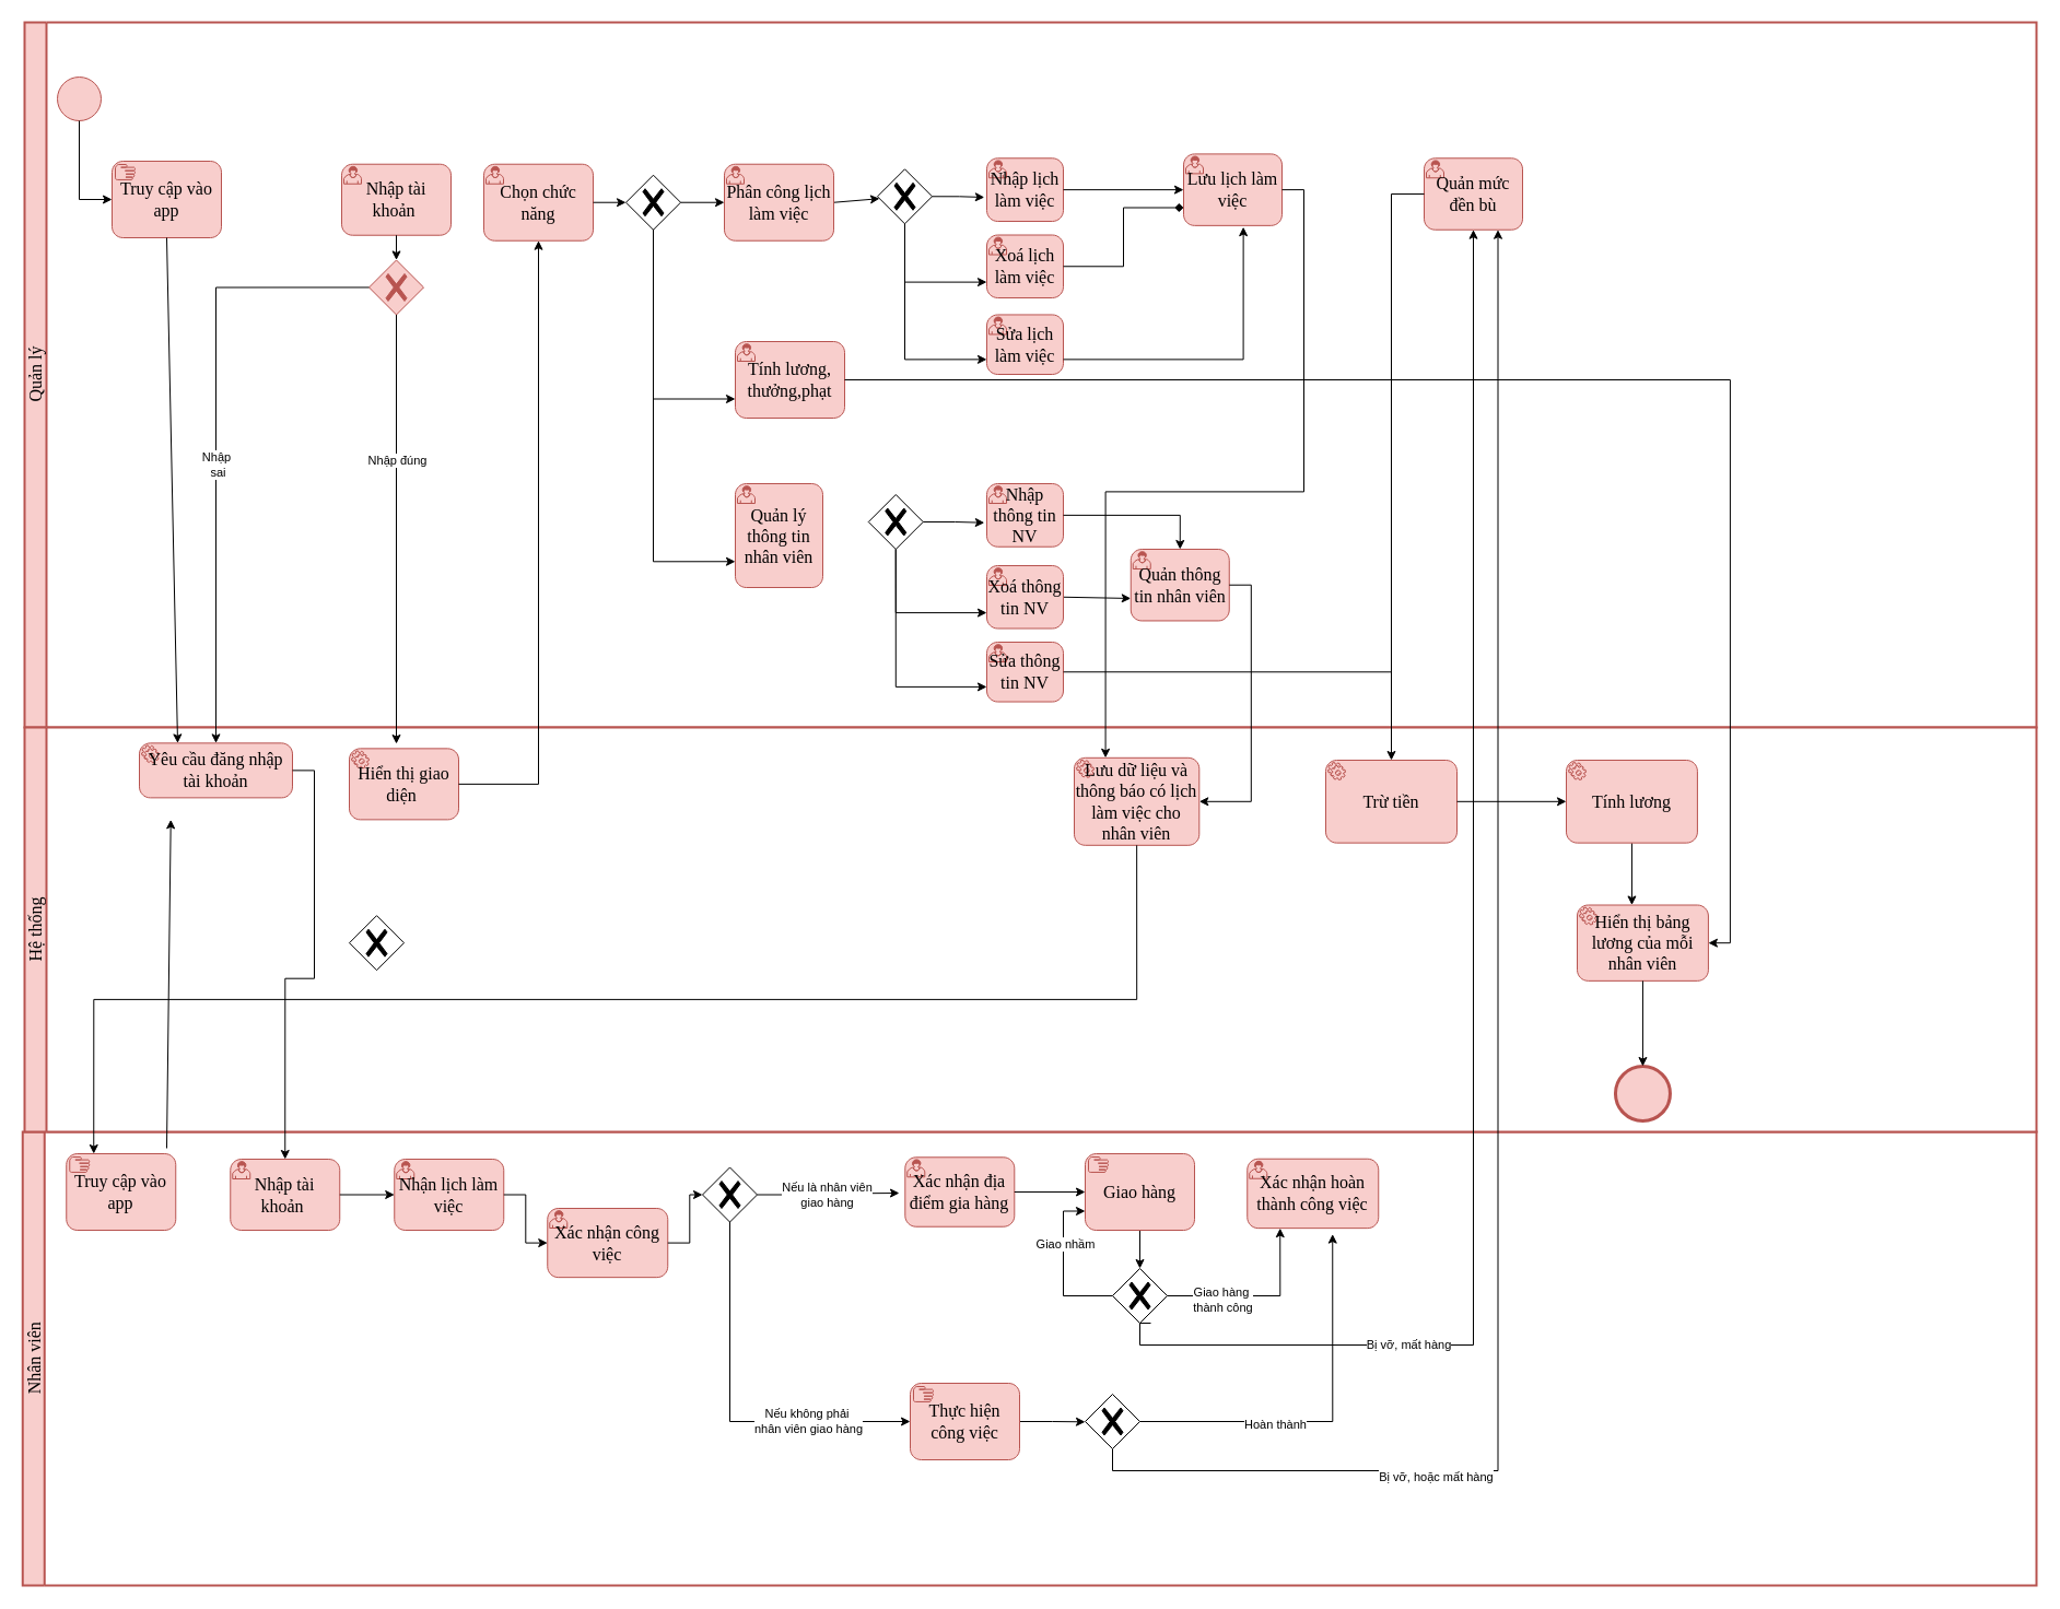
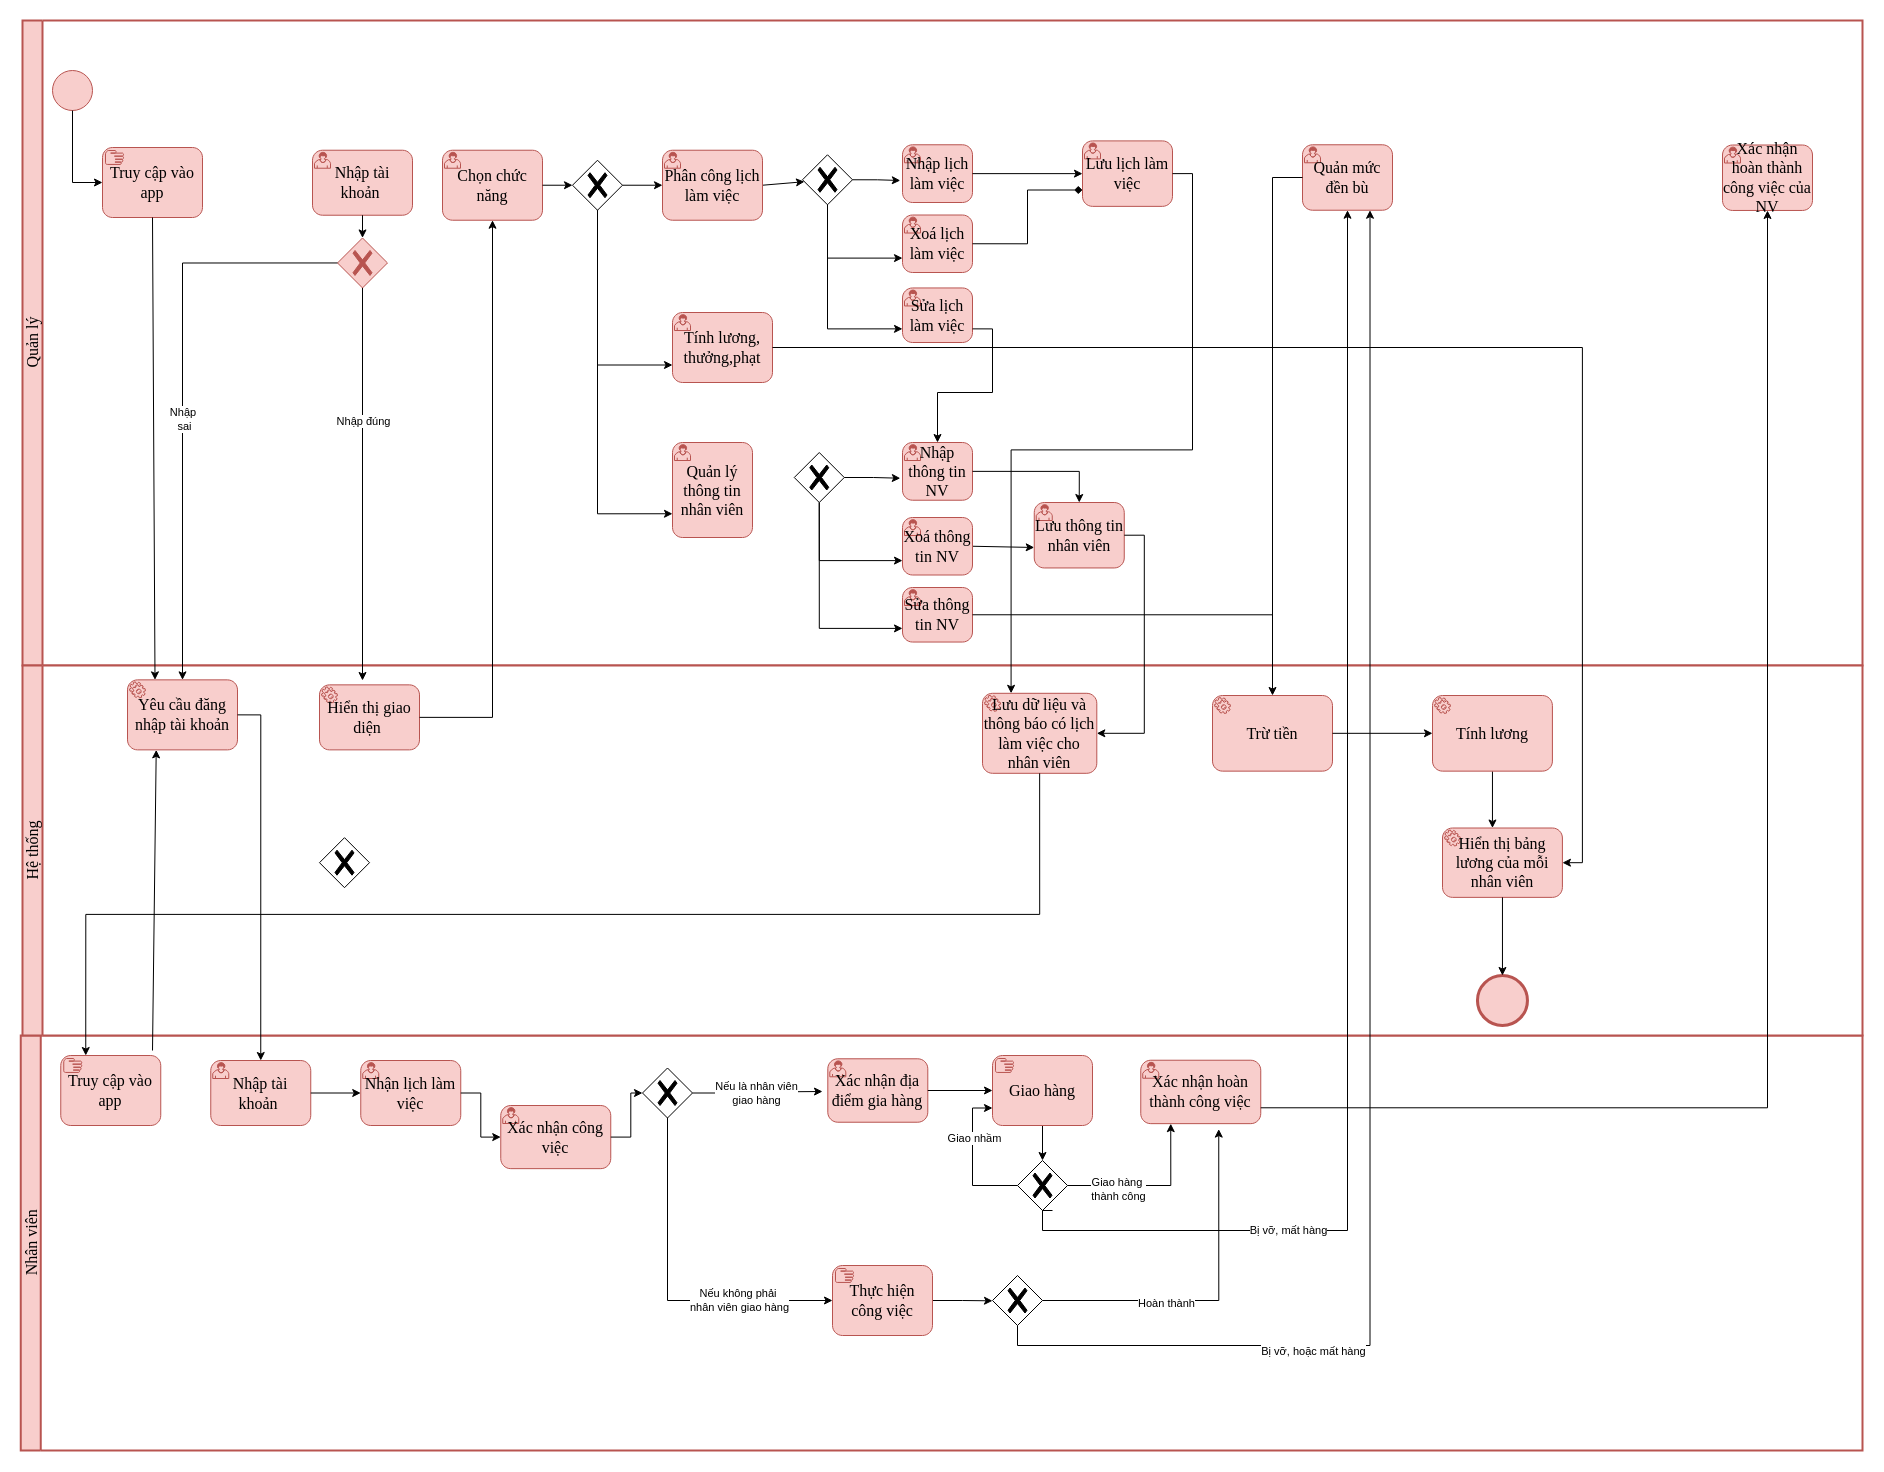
+ <mxCell id="22" value="Xác nhận hoàn thành công việc của NV" style="points=[[0.25,0,0],[0.5,0,0],[0.75,0,0],[1,0.25,0],[1,0.5,0],[1,0.75,0],[0.75,1,0],[0.5,1,0],[0.25,1,0],[0,0.75,0],[0,0.5,0],[0,0.25,0]];shape=mxgraph.bpmn.task;whiteSpace=wrap;rectStyle=rounded;size=10;html=1;container=1;expand=0;collapsible=0;taskMarker=user;fillColor=#f8cecc;strokeColor=#b85450;fontFamily=Times New Roman;fontSize=16;" parent="13" vertex="1"><mxGeometry x="1700" y="124.5" width="90" height="65.46" as="geometry" /></mxCell>
- <mxCell id="39" style="edgeStyle=orthogonalEdgeStyle;rounded=0;orthogonalLoop=1;jettySize=auto;html=1;exitX=1;exitY=0.75;exitDx=0;exitDy=0;exitPerimeter=0;entryX=0.607;entryY=1.02;entryDx=0;entryDy=0;entryPerimeter=0;" parent="13" source="33" target="21" edge="1"><mxGeometry relative="1" as="geometry" /></mxCell>
+ <mxCell id="39" style="edgeStyle=orthogonalEdgeStyle;rounded=0;orthogonalLoop=1;jettySize=auto;html=1;exitX=1;exitY=0.75;exitDx=0;exitDy=0;exitPerimeter=0;" parent="13" source="33" target="41" edge="1"><mxGeometry relative="1" as="geometry" /></mxCell>
- <mxCell id="48" value="Quản thông tin nhân viên" style="points=[[0.25,0,0],[0.5,0,0],[0.75,0,0],[1,0.25,0],[1,0.5,0],[1,0.75,0],[0.75,1,0],[0.5,1,0],[0.25,1,0],[0,0.75,0],[0,0.5,0],[0,0.25,0]];shape=mxgraph.bpmn.task;whiteSpace=wrap;rectStyle=rounded;size=10;html=1;container=1;expand=0;collapsible=0;taskMarker=user;fillColor=#f8cecc;strokeColor=#b85450;fontFamily=Times New Roman;fontSize=16;" parent="13" vertex="1"><mxGeometry x="1011.75" y="482.0" width="90" height="65.46" as="geometry" /></mxCell>
+ <mxCell id="48" value="Lưu thông tin nhân viên" style="points=[[0.25,0,0],[0.5,0,0],[0.75,0,0],[1,0.25,0],[1,0.5,0],[1,0.75,0],[0.75,1,0],[0.5,1,0],[0.25,1,0],[0,0.75,0],[0,0.5,0],[0,0.25,0]];shape=mxgraph.bpmn.task;whiteSpace=wrap;rectStyle=rounded;size=10;html=1;container=1;expand=0;collapsible=0;taskMarker=user;fillColor=#f8cecc;strokeColor=#b85450;fontFamily=Times New Roman;fontSize=16;" parent="13" vertex="1"><mxGeometry x="1011.75" y="482.0" width="90" height="65.46" as="geometry" /></mxCell>
- <mxCell id="83" value="Yêu cầu đăng nhập tài khoản" style="points=[[0.25,0,0],[0.5,0,0],[0.75,0,0],[1,0.25,0],[1,0.5,0],[1,0.75,0],[0.75,1,0],[0.5,1,0],[0.25,1,0],[0,0.75,0],[0,0.5,0],[0,0.25,0]];shape=mxgraph.bpmn.task;whiteSpace=wrap;rectStyle=rounded;size=10;html=1;container=1;expand=0;collapsible=0;taskMarker=service;fillColor=#f8cecc;strokeColor=#b85450;fontFamily=Times New Roman;fontSize=16;" parent="82" vertex="1"><mxGeometry x="105" y="14.37" width="140" height="50" as="geometry" /></mxCell>
+ <mxCell id="83" value="Yêu cầu đăng nhập tài khoản" style="points=[[0.25,0,0],[0.5,0,0],[0.75,0,0],[1,0.25,0],[1,0.5,0],[1,0.75,0],[0.75,1,0],[0.5,1,0],[0.25,1,0],[0,0.75,0],[0,0.5,0],[0,0.25,0]];shape=mxgraph.bpmn.task;whiteSpace=wrap;rectStyle=rounded;size=10;html=1;container=1;expand=0;collapsible=0;taskMarker=service;fillColor=#f8cecc;strokeColor=#b85450;fontFamily=Times New Roman;fontSize=16;" parent="82" vertex="1"><mxGeometry x="105" y="14.37" width="110" height="70" as="geometry" /></mxCell>
+ <mxCell id="109" style="edgeStyle=orthogonalEdgeStyle;rounded=0;orthogonalLoop=1;jettySize=auto;html=1;exitX=1;exitY=0.75;exitDx=0;exitDy=0;exitPerimeter=0;entryX=0.5;entryY=1;entryDx=0;entryDy=0;entryPerimeter=0;" parent="1" source="63" target="22" edge="1"><mxGeometry relative="1" as="geometry" /></mxCell>
